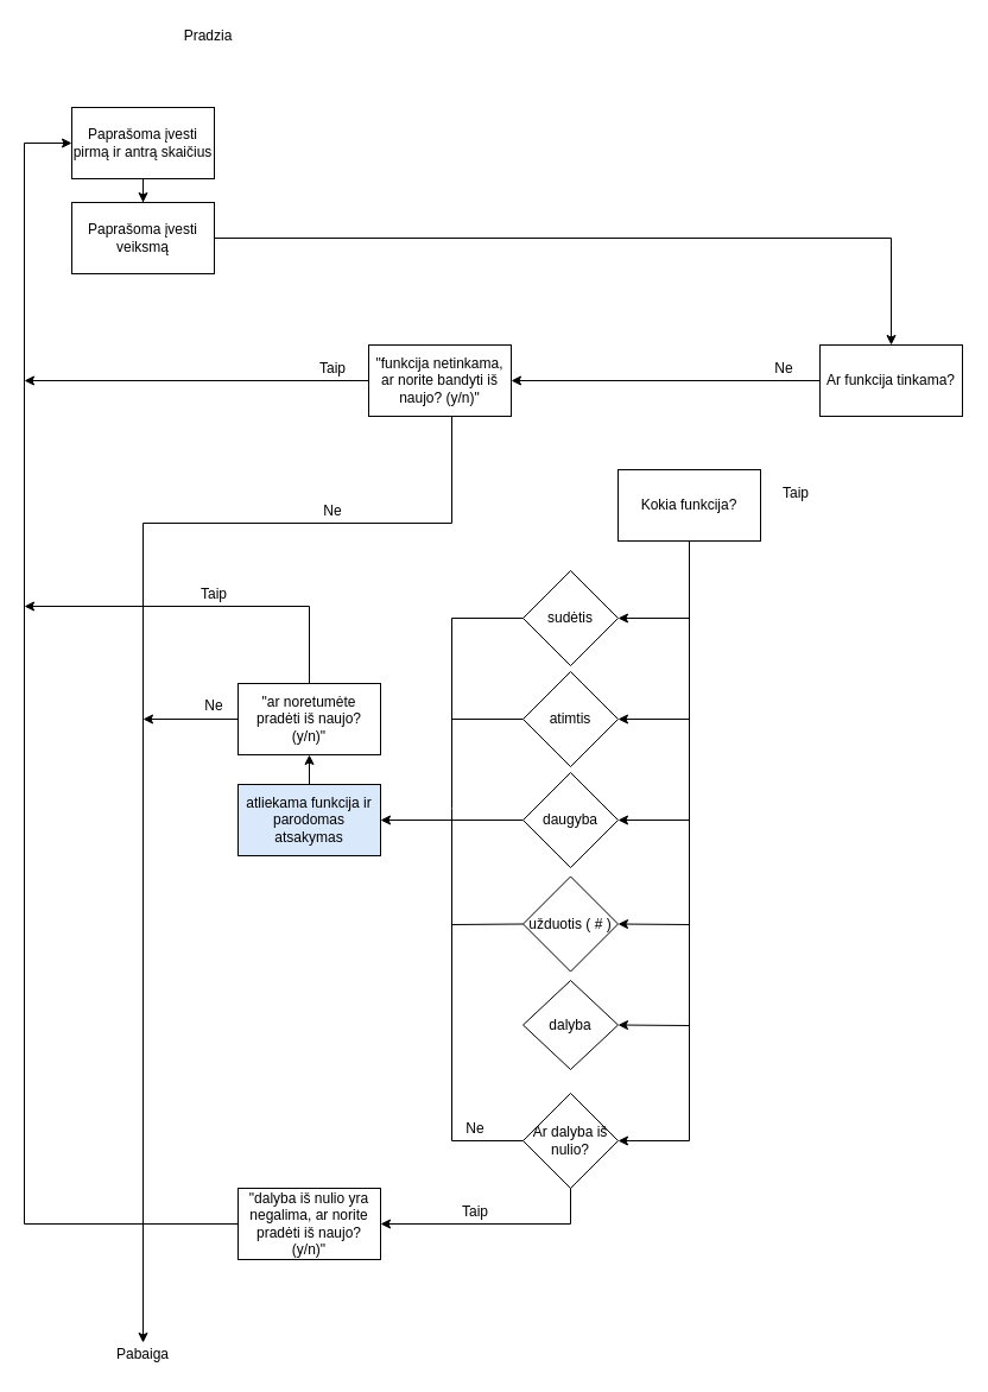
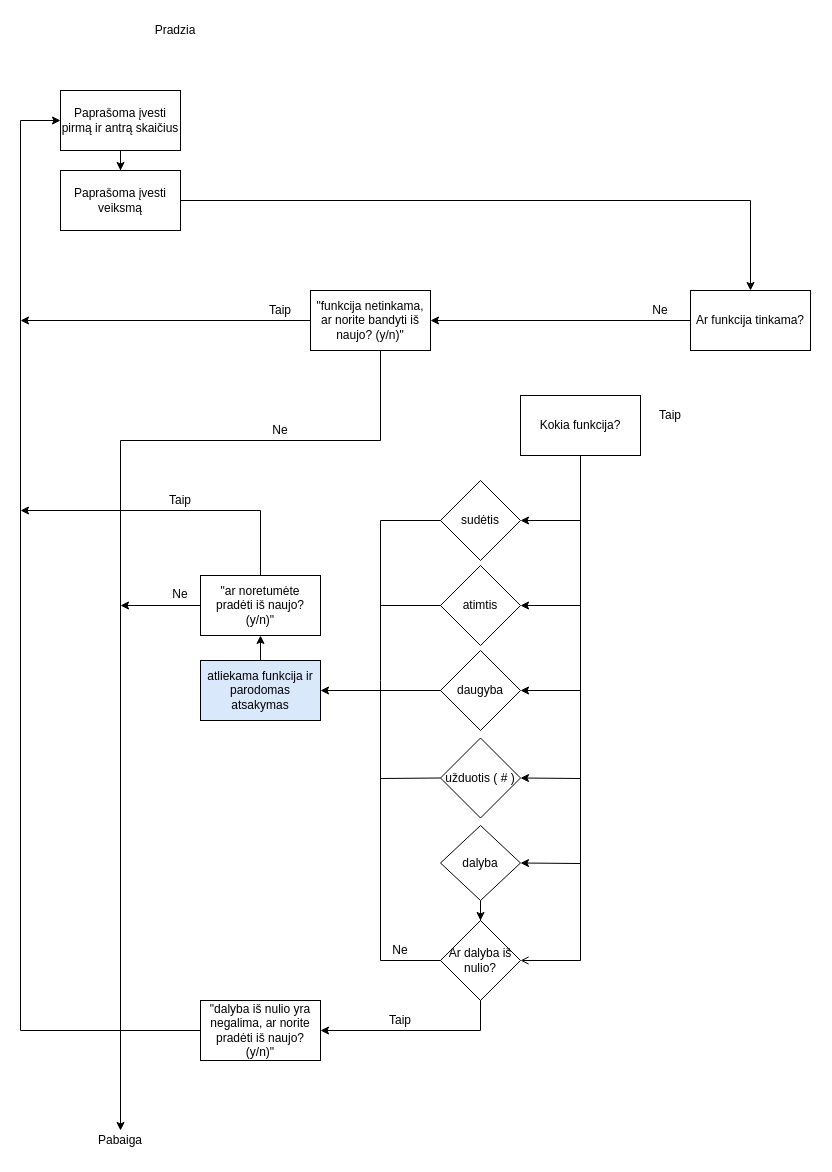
+ <mxCell id="47" value="" style="edgeStyle=orthogonalEdgeStyle;rounded=0;orthogonalLoop=1;jettySize=auto;html=1;" edge="1" parent="1" source="48" target="49"><mxGeometry relative="1" as="geometry" /></mxCell>
- <mxCell id="13" style="edgeStyle=orthogonalEdgeStyle;rounded=0;orthogonalLoop=1;jettySize=auto;html=1;entryX=1;entryY=0.5;entryDx=0;entryDy=0;" edge="1" parent="1" source="14" target="49"><mxGeometry relative="1" as="geometry"><mxPoint x="580" y="970" as="targetPoint" /></mxGeometry></mxCell>
+ <mxCell id="13" style="edgeStyle=orthogonalEdgeStyle;rounded=0;orthogonalLoop=1;jettySize=auto;html=1;entryX=1;entryY=0.5;entryDx=0;entryDy=0;endArrow=open;" edge="1" parent="1" source="14" target="49"><mxGeometry relative="1" as="geometry"><mxPoint x="580" y="970" as="targetPoint" /></mxGeometry></mxCell>
